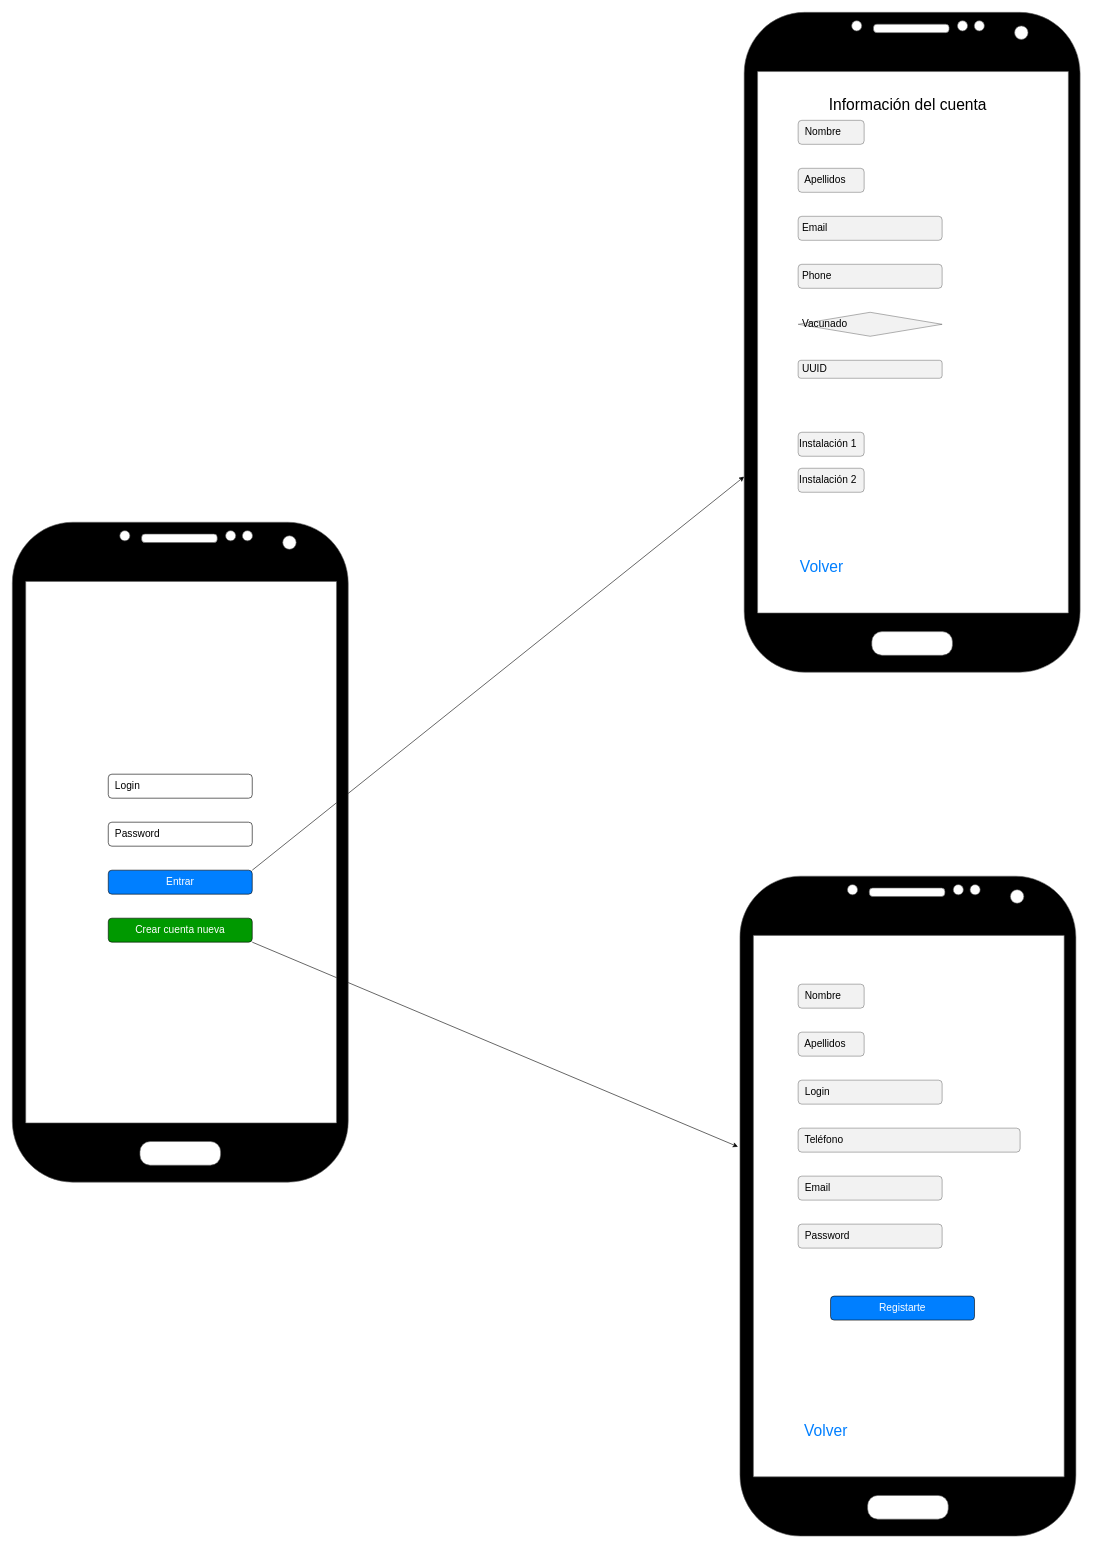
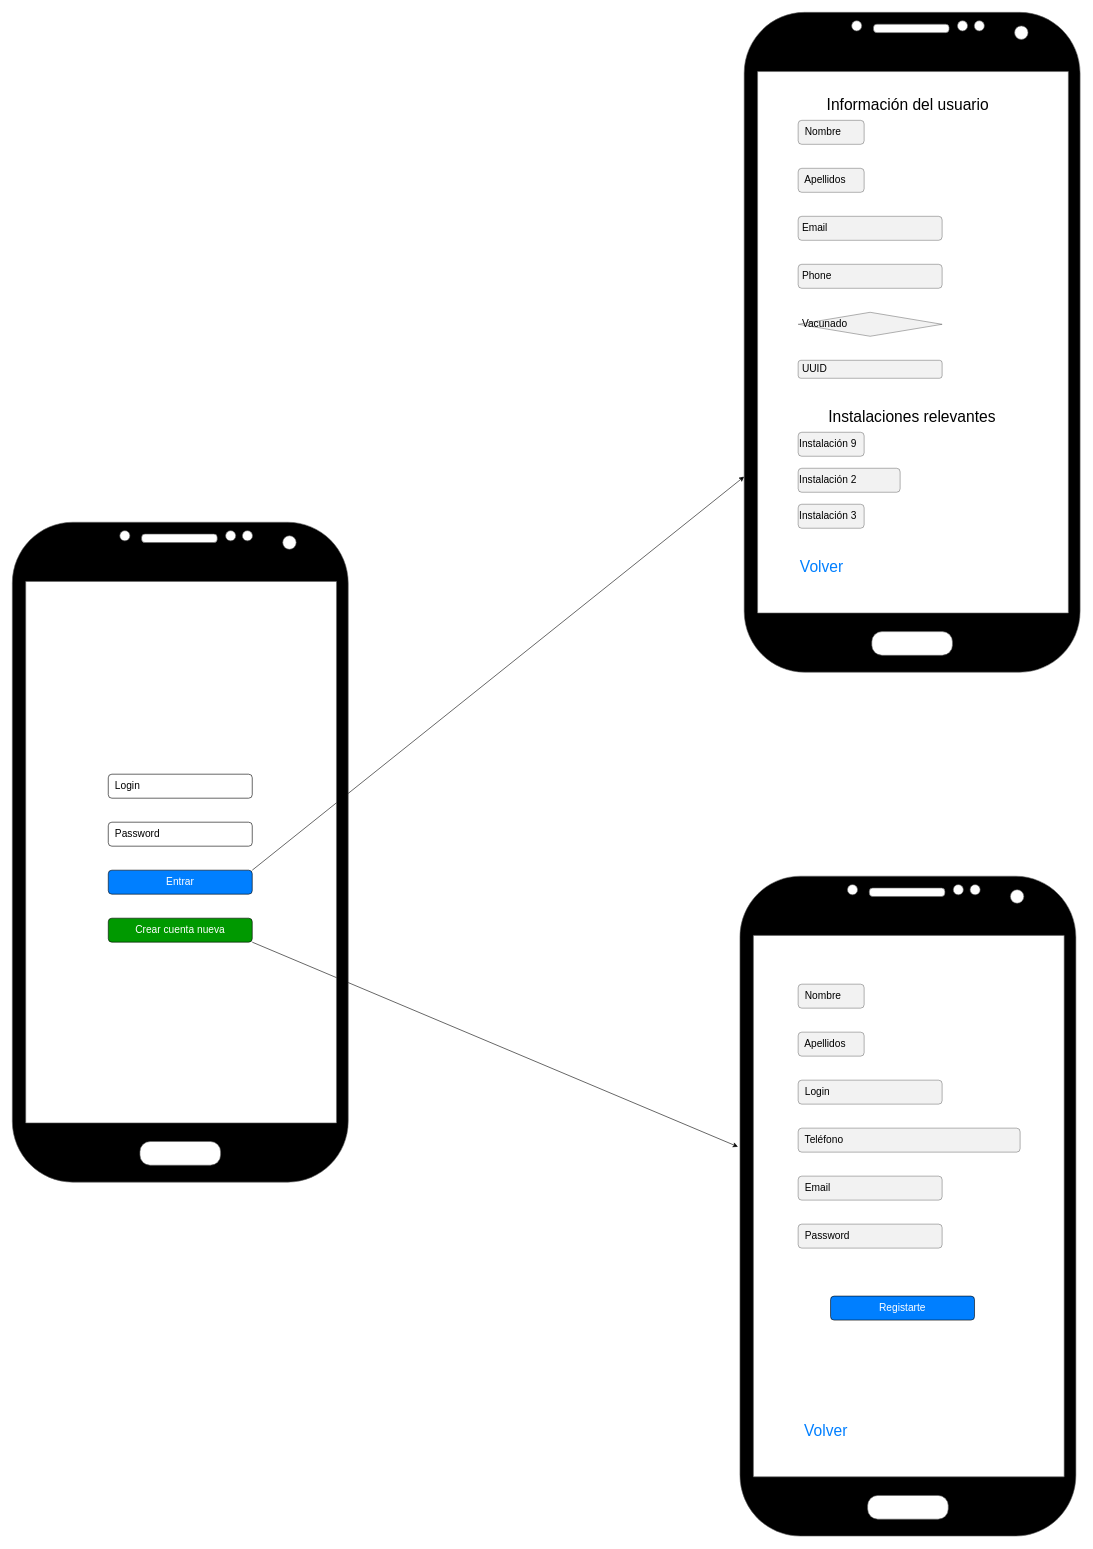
- <mxCell id="22" value="&lt;font style=&quot;font-size: 26px&quot;&gt;Información del cuenta&lt;/font&gt;" style="text;html=1;strokeColor=none;fillColor=none;align=center;verticalAlign=middle;whiteSpace=wrap;rounded=0;" vertex="1" parent="1"><mxGeometry x="1353" y="160" width="320" height="30" as="geometry" /></mxCell>
+ <mxCell id="22" value="&lt;font style=&quot;font-size: 26px&quot;&gt;Información del usuario&lt;/font&gt;" style="text;html=1;strokeColor=none;fillColor=none;align=center;verticalAlign=middle;whiteSpace=wrap;rounded=0;" vertex="1" parent="1"><mxGeometry x="1353" y="160" width="320" height="30" as="geometry" /></mxCell>
+ <mxCell id="23" value="&lt;span style=&quot;font-size: 26px&quot;&gt;Instalaciones relevantes&lt;/span&gt;" style="text;html=1;strokeColor=none;fillColor=none;align=center;verticalAlign=middle;whiteSpace=wrap;rounded=0;" vertex="1" parent="1"><mxGeometry x="1360" y="680" width="320" height="30" as="geometry" /></mxCell>
- <mxCell id="24" value="&lt;font color=&quot;#000000&quot;&gt;Instalación 1&lt;/font&gt;" style="rounded=1;whiteSpace=wrap;html=1;fontSize=17;fontColor=#FFFFFF;fillColor=#E6E6E6;gradientColor=none;opacity=50;align=left;" vertex="1" parent="1"><mxGeometry x="1330" y="720" width="110" height="40" as="geometry" /></mxCell>
+ <mxCell id="24" value="&lt;font color=&quot;#000000&quot;&gt;Instalación 9&lt;/font&gt;" style="rounded=1;whiteSpace=wrap;html=1;fontSize=17;fontColor=#FFFFFF;fillColor=#E6E6E6;gradientColor=none;opacity=50;align=left;" vertex="1" parent="1"><mxGeometry x="1330" y="720" width="110" height="40" as="geometry" /></mxCell>
- <mxCell id="25" value="&lt;font color=&quot;#000000&quot;&gt;Instalación 2&lt;/font&gt;" style="rounded=1;whiteSpace=wrap;html=1;fontSize=17;fontColor=#FFFFFF;fillColor=#E6E6E6;gradientColor=none;opacity=50;align=left;" vertex="1" parent="1"><mxGeometry x="1330" y="780" width="110" height="40" as="geometry" /></mxCell>
+ <mxCell id="25" value="&lt;font color=&quot;#000000&quot;&gt;Instalación 2&lt;/font&gt;" style="rounded=1;whiteSpace=wrap;html=1;fontSize=17;fontColor=#FFFFFF;fillColor=#E6E6E6;gradientColor=none;opacity=50;align=left;" vertex="1" parent="1"><mxGeometry x="1330" y="780" width="170" height="40" as="geometry" /></mxCell>
+ <mxCell id="26" value="&lt;font color=&quot;#000000&quot;&gt;Instalación 3&lt;/font&gt;" style="rounded=1;whiteSpace=wrap;html=1;fontSize=17;fontColor=#FFFFFF;fillColor=#E6E6E6;gradientColor=none;opacity=50;align=left;" vertex="1" parent="1"><mxGeometry x="1330" y="840" width="110" height="40" as="geometry" /></mxCell>
